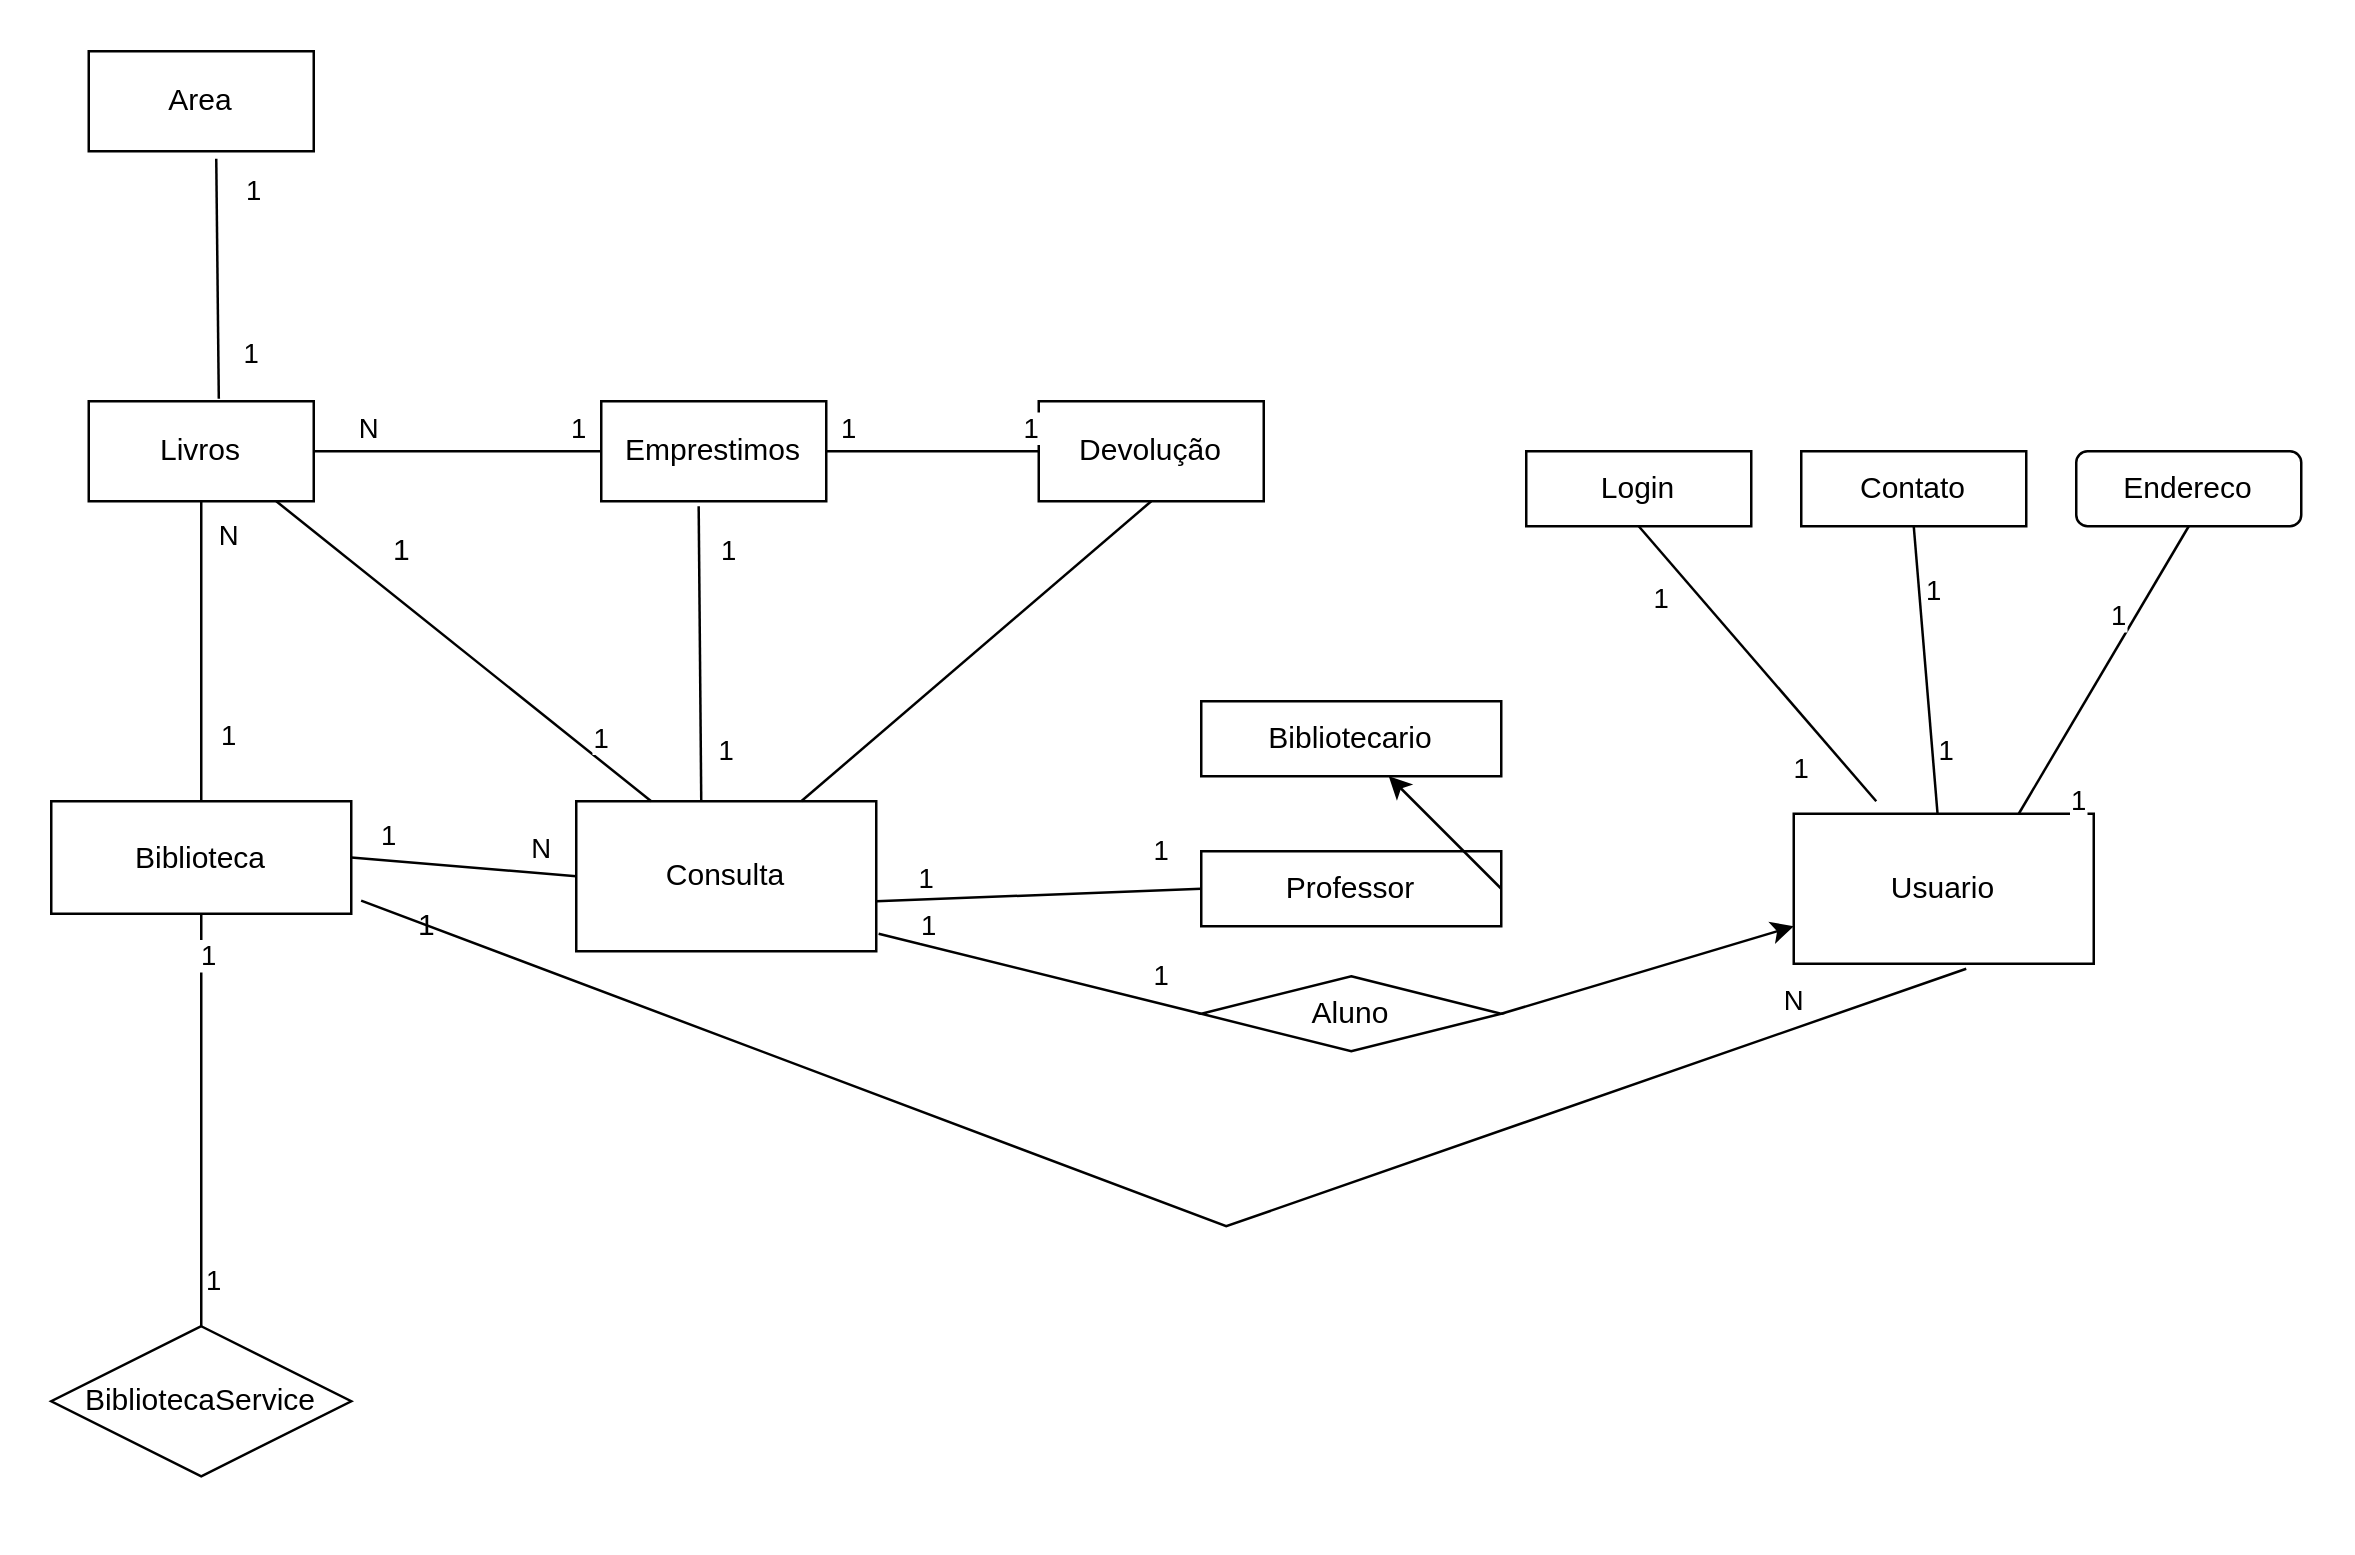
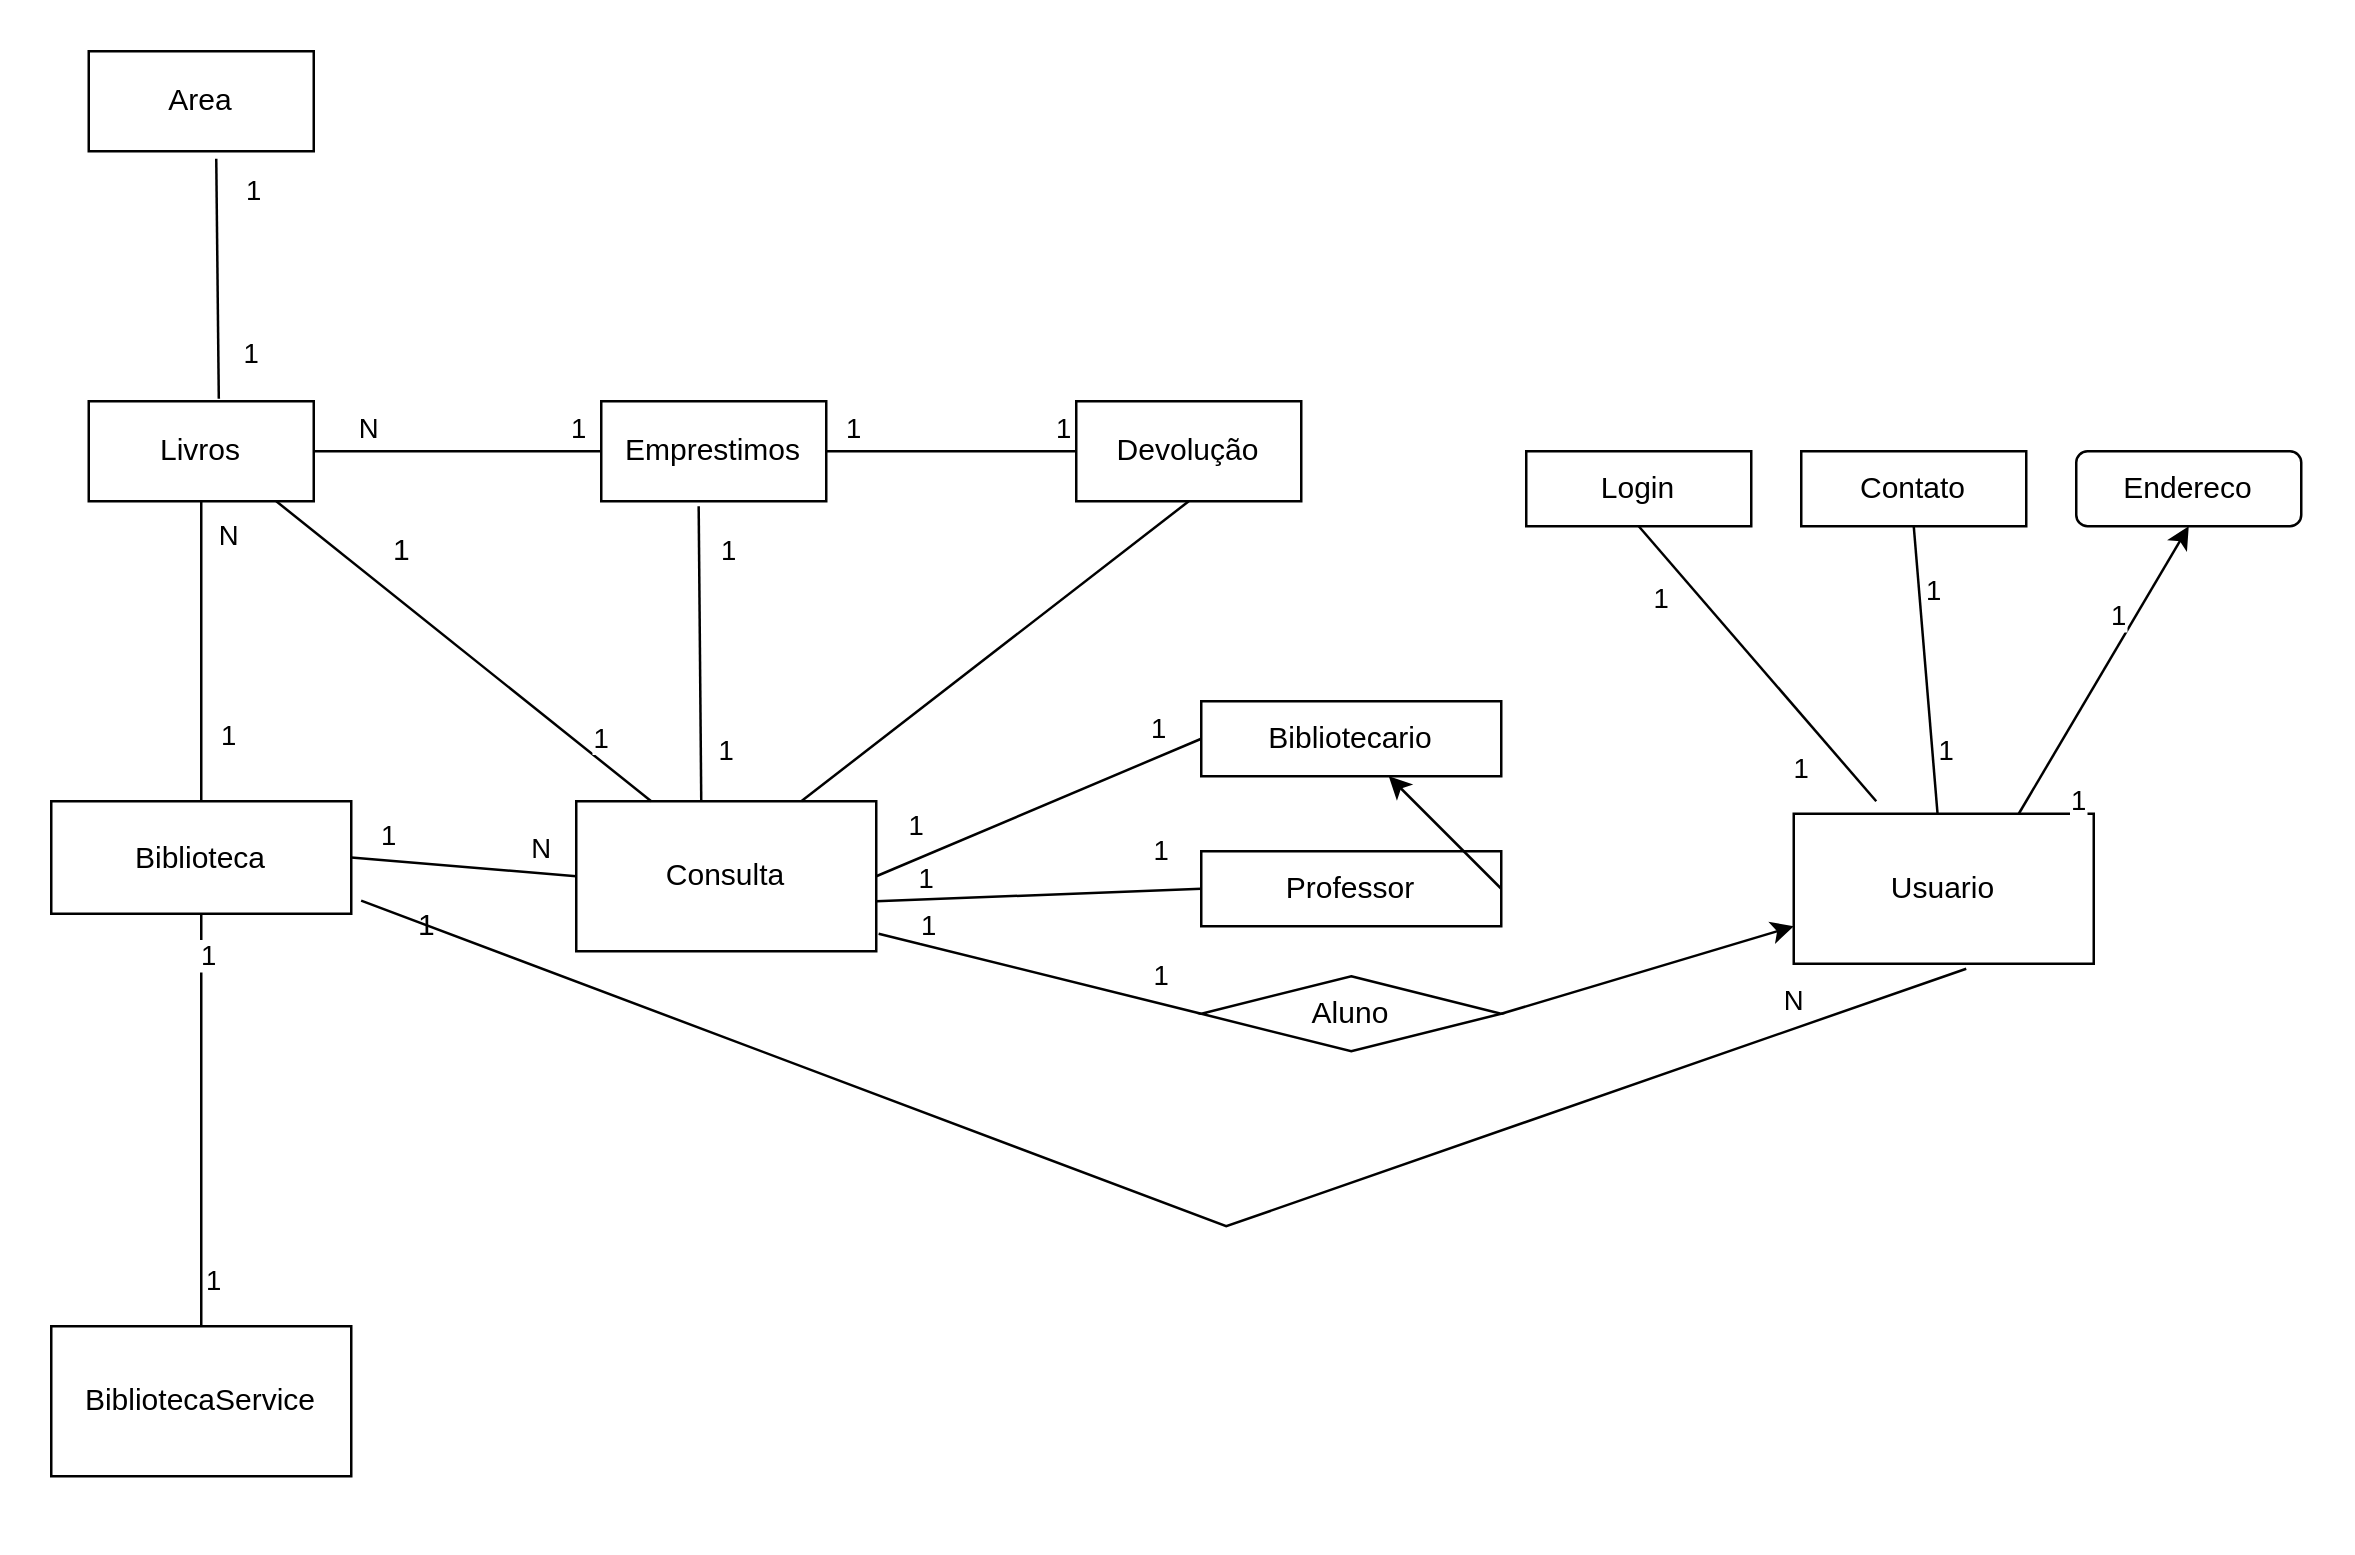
- <mxCell id="33" value="Devolução" style="rounded=0;whiteSpace=wrap;html=1;" parent="1" vertex="1"><mxGeometry x="415" y="160" width="90" height="40" as="geometry" /></mxCell>
+ <mxCell id="33" value="Devolução" style="rounded=0;whiteSpace=wrap;html=1;" parent="1" vertex="1"><mxGeometry x="430" y="160" width="90" height="40" as="geometry" /></mxCell>
- <mxCell id="62" value="" style="endArrow=none;html=1;rounded=0;entryX=0.5;entryY=1;entryDx=0;entryDy=0;exitX=0.75;exitY=0;exitDx=0;exitDy=0;" edge="1" parent="1" source="20" target="61"><mxGeometry width="50" height="50" relative="1" as="geometry"><mxPoint x="750" y="330" as="sourcePoint" /><mxPoint x="665" as="targetPoint" y="220" /></mxGeometry></mxCell>
+ <mxCell id="62" value="" style="endArrow=classic;html=1;rounded=0;entryX=0.5;entryY=1;entryDx=0;entryDy=0;exitX=0.75;exitY=0;exitDx=0;exitDy=0;" edge="1" parent="1" source="20" target="61"><mxGeometry width="50" height="50" relative="1" as="geometry"><mxPoint x="750" y="330" as="sourcePoint" /><mxPoint x="665" as="targetPoint" y="220" /></mxGeometry></mxCell>
+ <mxCell id="11" value="" style="endArrow=none;html=1;rounded=0;entryX=0;entryY=0.5;entryDx=0;entryDy=0;exitX=1;exitY=0.5;exitDx=0;exitDy=0;" parent="1" source="3" target="8" edge="1"><mxGeometry width="50" height="50" relative="1" as="geometry"><mxPoint x="410" y="410" as="sourcePoint" /><mxPoint x="460" y="360" as="targetPoint" /></mxGeometry></mxCell>
+ <mxCell id="12" value="1" style="edgeLabel;html=1;align=center;verticalAlign=middle;resizable=0;points=[];" parent="11" vertex="1" connectable="0"><mxGeometry x="-0.753" relative="1" as="geometry"><mxPoint y="-14" as="offset" /></mxGeometry></mxCell>
+ <mxCell id="13" value="1" style="edgeLabel;html=1;align=center;verticalAlign=middle;resizable=0;points=[];" parent="11" vertex="1" connectable="0"><mxGeometry x="0.749" y="1" relative="1" as="geometry"><mxPoint y="-11" as="offset" /></mxGeometry></mxCell>
- <mxCell id="4" value="BibliotecaService" style="rhombus;whiteSpace=wrap;html=1;" parent="1" vertex="1"><mxGeometry x="20" y="530" width="120" height="60" as="geometry" /></mxCell>
+ <mxCell id="4" value="BibliotecaService" style="rounded=0;whiteSpace=wrap;html=1;" parent="1" vertex="1"><mxGeometry x="20" y="530" width="120" height="60" as="geometry" /></mxCell>
